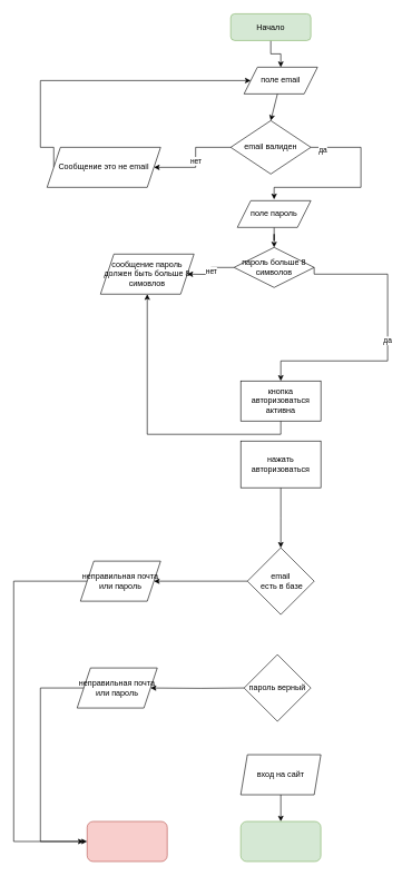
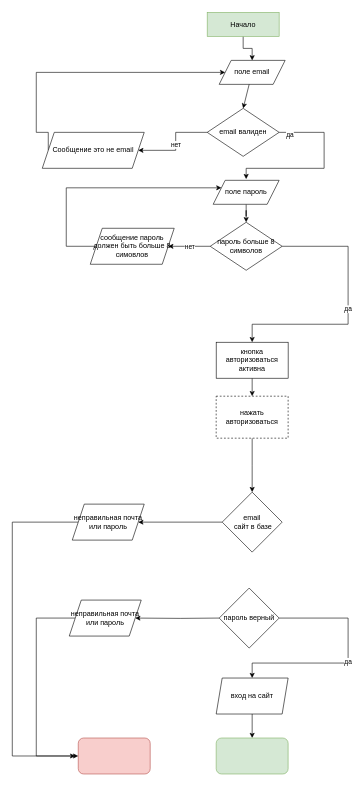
- <mxCell id="3" value="Начало" style="rounded=1;whiteSpace=wrap;html=1;fontSize=12;glass=0;strokeWidth=1;shadow=0;fillColor=#d5e8d4;strokeColor=#82b366;" vertex="1" parent="1"><mxGeometry x="345" y="20" width="120" height="40" as="geometry" /></mxCell>
+ <mxCell id="3" value="Начало" style="whiteSpace=wrap;html=1;fontSize=12;glass=0;strokeWidth=1;shadow=0;fillColor=#d5e8d4;strokeColor=#82b366;rounded=0;" vertex="1" parent="1"><mxGeometry x="345" y="20" width="120" height="40" as="geometry" /></mxCell>
+ <mxCell id="16" style="edgeStyle=orthogonalEdgeStyle;rounded=0;orthogonalLoop=1;jettySize=auto;html=1;exitX=0;exitY=0.5;exitDx=0;exitDy=0;entryX=0;entryY=0.25;entryDx=0;entryDy=0;" edge="1" parent="1" source="17" target="19"><mxGeometry relative="1" as="geometry"><Array as="points"><mxPoint x="110" y="410" /><mxPoint x="110" y="313" /></Array></mxGeometry></mxCell>
- <mxCell id="13" value="пароль больше 8 символов" style="rhombus;whiteSpace=wrap;html=1;" vertex="1" parent="1"><mxGeometry x="350" y="370" width="120" height="60" as="geometry" /></mxCell>
+ <mxCell id="13" value="пароль больше 8 символов" style="rhombus;whiteSpace=wrap;html=1;" vertex="1" parent="1"><mxGeometry x="350" y="370" width="120" height="80" as="geometry" /></mxCell>
- <mxCell id="20" style="edgeStyle=orthogonalEdgeStyle;rounded=0;orthogonalLoop=1;jettySize=auto;html=1;exitX=0.5;exitY=1;exitDx=0;exitDy=0;" edge="1" parent="1" source="21" target="17"><mxGeometry relative="1" as="geometry" /></mxCell>
+ <mxCell id="20" style="edgeStyle=orthogonalEdgeStyle;rounded=0;orthogonalLoop=1;jettySize=auto;html=1;exitX=0.5;exitY=1;exitDx=0;exitDy=0;entryX=0.5;entryY=0;entryDx=0;entryDy=0;" edge="1" parent="1" source="21" target="23"><mxGeometry relative="1" as="geometry" /></mxCell>
- <mxCell id="23" value="нажать авторизоваться" style="rounded=0;whiteSpace=wrap;html=1;" vertex="1" parent="1"><mxGeometry x="360" y="660" width="120" height="70" as="geometry" /></mxCell>
+ <mxCell id="23" value="нажать авторизоваться" style="rounded=0;whiteSpace=wrap;html=1;dashed=1;" vertex="1" parent="1"><mxGeometry x="360" y="660" width="120" height="70" as="geometry" /></mxCell>
- <mxCell id="25" value="email&lt;br&gt;&amp;nbsp;есть в базе" style="rhombus;whiteSpace=wrap;html=1;" vertex="1" parent="1"><mxGeometry x="370" y="820" width="100" height="100" as="geometry" /></mxCell>
+ <mxCell id="25" value="email&lt;br&gt;&amp;nbsp;сайт в базе" style="rhombus;whiteSpace=wrap;html=1;" vertex="1" parent="1"><mxGeometry x="370" y="820" width="100" height="100" as="geometry" /></mxCell>
+ <mxCell id="26" value="да" style="edgeStyle=orthogonalEdgeStyle;rounded=0;orthogonalLoop=1;jettySize=auto;html=1;exitX=1;exitY=0.5;exitDx=0;exitDy=0;" edge="1" parent="1" source="27" target="29"><mxGeometry relative="1" as="geometry"><Array as="points"><mxPoint x="580" y="1030" /><mxPoint x="580" y="1105" /><mxPoint x="420" y="1105" /></Array></mxGeometry></mxCell>
